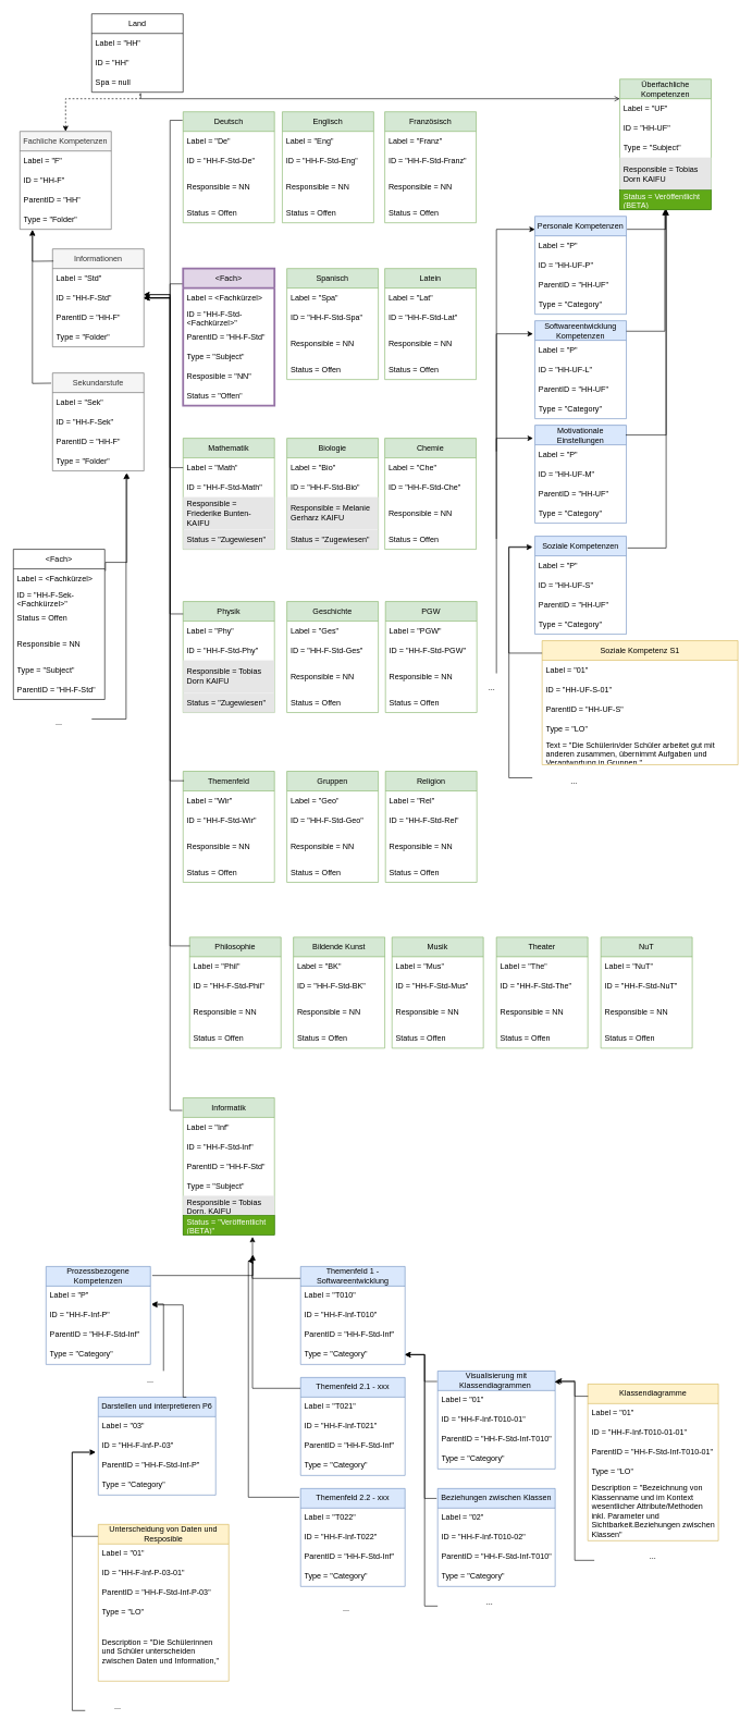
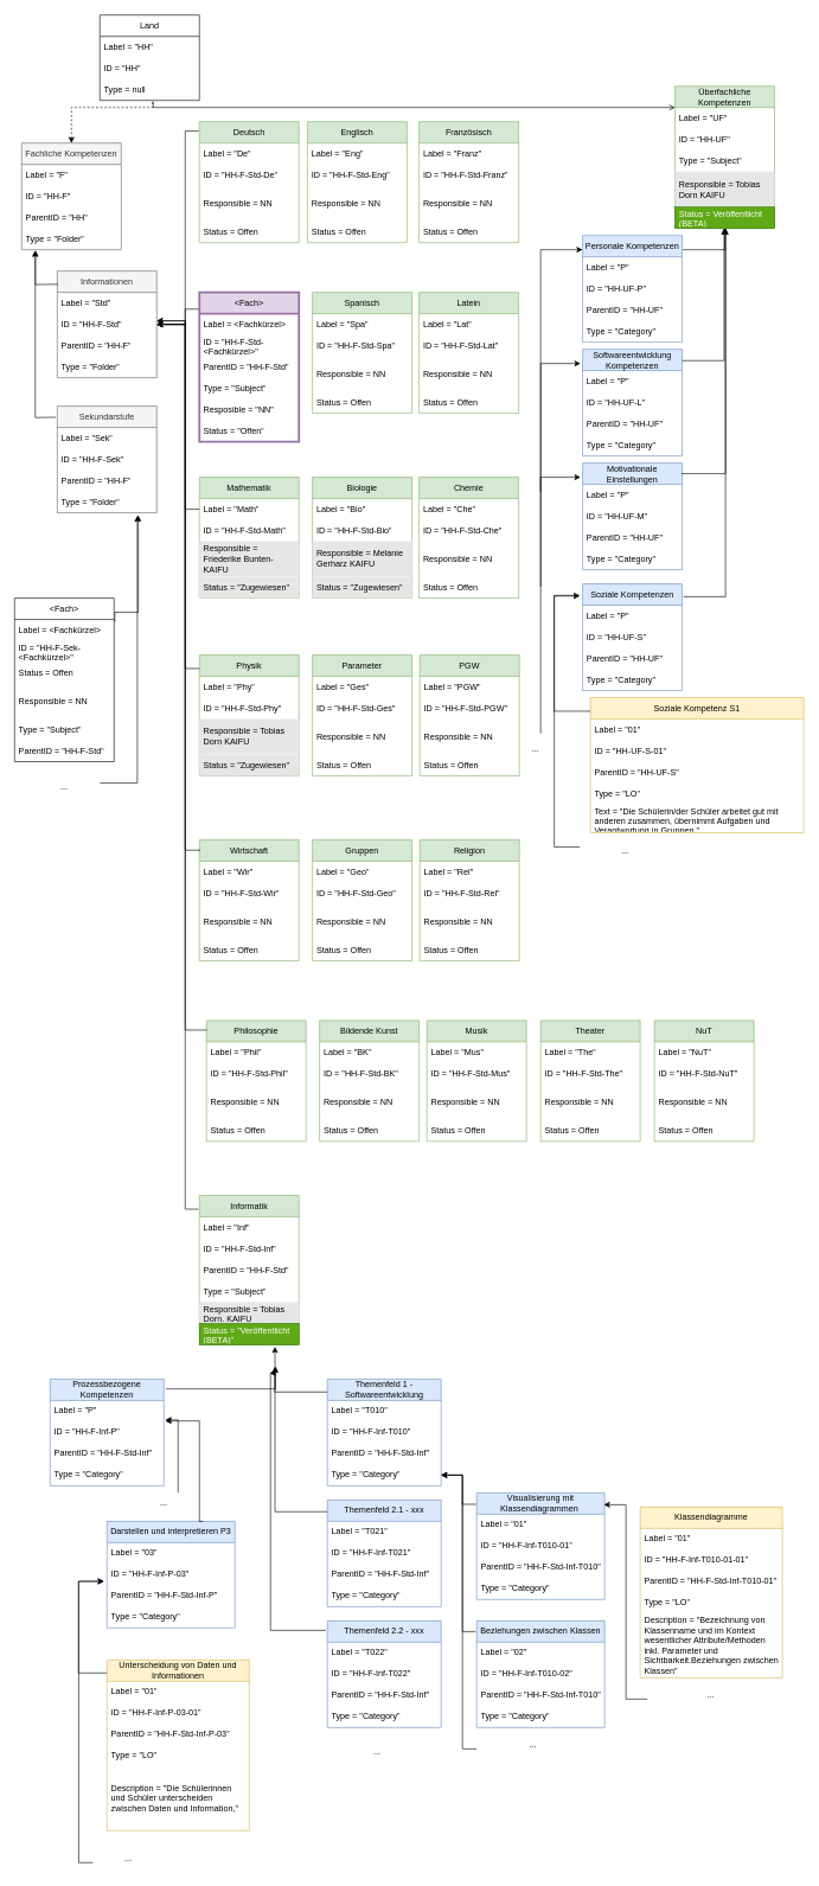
- <mxCell id="10" value="Spa = null" style="text;strokeColor=none;fillColor=none;align=left;verticalAlign=middle;spacingLeft=4;spacingRight=4;overflow=hidden;points=[[0,0.5],[1,0.5]];portConstraint=eastwest;rotatable=0;whiteSpace=wrap;html=1;" parent="7" vertex="1"><mxGeometry y="90" width="140" height="30" as="geometry" /></mxCell>
+ <mxCell id="10" value="Type = null" style="text;strokeColor=none;fillColor=none;align=left;verticalAlign=middle;spacingLeft=4;spacingRight=4;overflow=hidden;points=[[0,0.5],[1,0.5]];portConstraint=eastwest;rotatable=0;whiteSpace=wrap;html=1;" parent="7" vertex="1"><mxGeometry y="90" width="140" height="30" as="geometry" /></mxCell>
- <mxCell id="169" value="Geschichte" style="swimlane;fontStyle=0;childLayout=stackLayout;horizontal=1;startSize=30;horizontalStack=0;resizeParent=1;resizeParentMax=0;resizeLast=0;collapsible=1;marginBottom=0;whiteSpace=wrap;html=1;fillColor=#d5e8d4;strokeColor=#82b366;" parent="1" vertex="1"><mxGeometry x="439" y="920" width="140" height="170" as="geometry" /></mxCell>
+ <mxCell id="169" value="Parameter" style="swimlane;fontStyle=0;childLayout=stackLayout;horizontal=1;startSize=30;horizontalStack=0;resizeParent=1;resizeParentMax=0;resizeLast=0;collapsible=1;marginBottom=0;whiteSpace=wrap;html=1;fillColor=#d5e8d4;strokeColor=#82b366;" parent="1" vertex="1"><mxGeometry x="439" y="920" width="140" height="170" as="geometry" /></mxCell>
- <mxCell id="200" value="Themenfeld" style="swimlane;fontStyle=0;childLayout=stackLayout;horizontal=1;startSize=30;horizontalStack=0;resizeParent=1;resizeParentMax=0;resizeLast=0;collapsible=1;marginBottom=0;whiteSpace=wrap;html=1;fillColor=#d5e8d4;strokeColor=#82b366;" parent="1" vertex="1"><mxGeometry x="280" y="1180" width="140" height="170" as="geometry" /></mxCell>
+ <mxCell id="200" value="Wirtschaft" style="swimlane;fontStyle=0;childLayout=stackLayout;horizontal=1;startSize=30;horizontalStack=0;resizeParent=1;resizeParentMax=0;resizeLast=0;collapsible=1;marginBottom=0;whiteSpace=wrap;html=1;fillColor=#d5e8d4;strokeColor=#82b366;" parent="1" vertex="1"><mxGeometry x="280" y="1180" width="140" height="170" as="geometry" /></mxCell>
- <mxCell id="126" value="" style="edgeStyle=elbowEdgeStyle;elbow=horizontal;endArrow=classic;html=1;rounded=0;entryX=1.01;entryY=0.101;entryDx=0;entryDy=0;exitX=0.002;exitY=0.078;exitDx=0;exitDy=0;exitPerimeter=0;entryPerimeter=0;" parent="1" source="119" target="106" edge="1"><mxGeometry width="50" height="50" relative="1" as="geometry"><mxPoint x="678.38" y="2303.5" as="sourcePoint" /><mxPoint x="630" y="2083.35" as="targetPoint" /><Array as="points"><mxPoint x="880" y="2128.35" /><mxPoint x="321.58" y="2045.38" /><mxPoint x="341.58" y="2046.78" /><mxPoint x="351.58" y="2051.78" /><mxPoint x="351.58" y="2051.78" /><mxPoint x="341.58" y="2046.78" /><mxPoint x="341.58" y="2311.78" /><mxPoint x="353.68" y="2311.78" /></Array></mxGeometry></mxCell>
- <mxCell id="127" value="Darstellen und interpretieren P6" style="swimlane;fontStyle=0;childLayout=stackLayout;horizontal=1;startSize=30;horizontalStack=0;resizeParent=1;resizeParentMax=0;resizeLast=0;collapsible=1;marginBottom=0;whiteSpace=wrap;html=1;fillColor=#dae8fc;strokeColor=#6c8ebf;" parent="1" vertex="1"><mxGeometry x="150" y="2138.35" width="180" height="150" as="geometry" /></mxCell>
+ <mxCell id="127" value="Darstellen und interpretieren P3" style="swimlane;fontStyle=0;childLayout=stackLayout;horizontal=1;startSize=30;horizontalStack=0;resizeParent=1;resizeParentMax=0;resizeLast=0;collapsible=1;marginBottom=0;whiteSpace=wrap;html=1;fillColor=#dae8fc;strokeColor=#6c8ebf;" parent="1" vertex="1"><mxGeometry x="150" y="2138.35" width="180" height="150" as="geometry" /></mxCell>
- <mxCell id="139" value="Unterscheidung von Daten und Resposible" style="swimlane;fontStyle=0;childLayout=stackLayout;horizontal=1;startSize=30;horizontalStack=0;resizeParent=1;resizeParentMax=0;resizeLast=0;collapsible=1;marginBottom=0;whiteSpace=wrap;html=1;fillColor=#fff2cc;strokeColor=#d6b656;" parent="1" vertex="1"><mxGeometry x="150" y="2333.35" width="200" height="240" as="geometry" /></mxCell>
+ <mxCell id="139" value="Unterscheidung von Daten und Informationen" style="swimlane;fontStyle=0;childLayout=stackLayout;horizontal=1;startSize=30;horizontalStack=0;resizeParent=1;resizeParentMax=0;resizeLast=0;collapsible=1;marginBottom=0;whiteSpace=wrap;html=1;fillColor=#fff2cc;strokeColor=#d6b656;" parent="1" vertex="1"><mxGeometry x="150" y="2333.35" width="200" height="240" as="geometry" /></mxCell>
